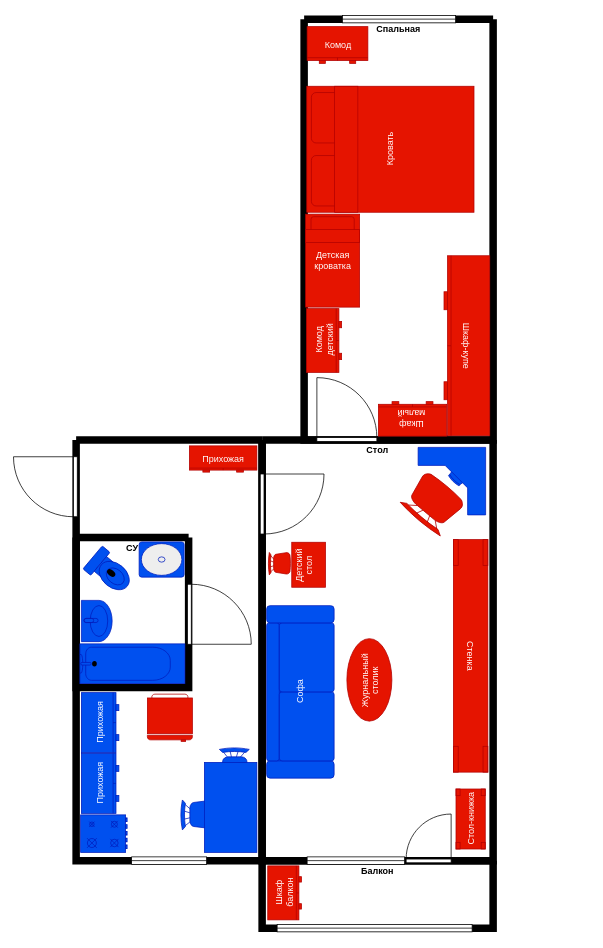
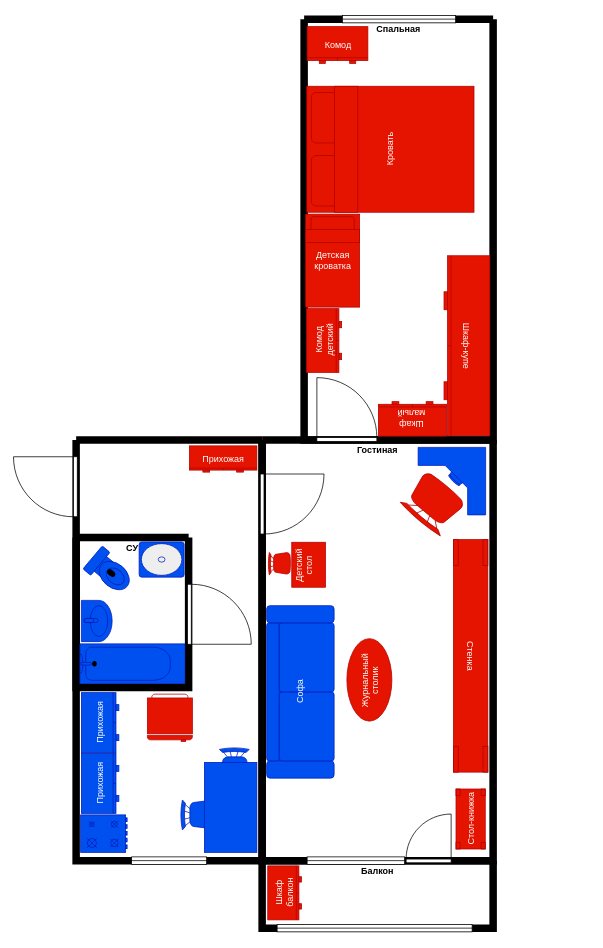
- <mxCell id="2" value="Стол" style="swimlane;startSize=0;direction=east;resizable=0;movable=0;expand=0;verticalAlign=top;strokeWidth=10;" parent="1" vertex="1"><mxGeometry x="349" y="586" width="308" height="561" as="geometry" /></mxCell>
+ <mxCell id="2" value="Гостиная" style="swimlane;startSize=0;direction=east;resizable=0;movable=0;expand=0;verticalAlign=top;strokeWidth=10;" parent="1" vertex="1"><mxGeometry x="349" y="586" width="308" height="561" as="geometry" /></mxCell>
